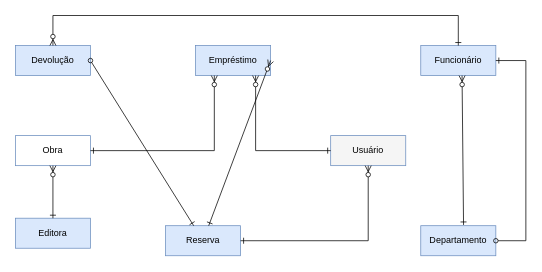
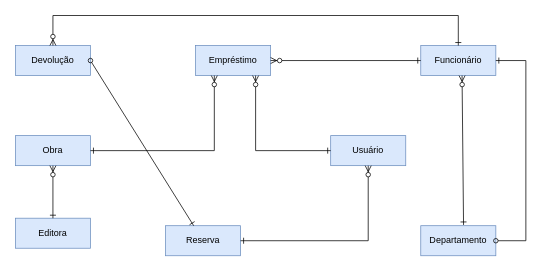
- <mxCell id="2" value="Obra" style="whiteSpace=wrap;html=1;align=center;fillColor=#ffffff;strokeColor=#6c8ebf;" vertex="1" parent="1"><mxGeometry x="20" y="180" width="100" height="40" as="geometry" /></mxCell>
+ <mxCell id="2" value="Obra" style="whiteSpace=wrap;html=1;align=center;fillColor=#dae8fc;strokeColor=#6c8ebf;" vertex="1" parent="1"><mxGeometry x="20" y="180" width="100" height="40" as="geometry" /></mxCell>
- <mxCell id="7" value="Usuário" style="whiteSpace=wrap;html=1;align=center;fillColor=#f5f5f5;strokeColor=#6c8ebf;" vertex="1" parent="1"><mxGeometry x="440" y="180" width="100" height="40" as="geometry" /></mxCell>
+ <mxCell id="7" value="Usuário" style="whiteSpace=wrap;html=1;align=center;fillColor=#dae8fc;strokeColor=#6c8ebf;" vertex="1" parent="1"><mxGeometry x="440" y="180" width="100" height="40" as="geometry" /></mxCell>
- <mxCell id="11" value="" style="endArrow=ERone;html=1;rounded=0;endFill=0;startArrow=ERzeroToMany;startFill=1;exitX=1;exitY=0.5;exitDx=0;exitDy=0;" edge="1" parent="1" source="5" target="8"><mxGeometry relative="1" as="geometry"><mxPoint x="300" y="140" as="sourcePoint" /><mxPoint x="460" y="140" as="targetPoint" /></mxGeometry></mxCell>
+ <mxCell id="11" value="" style="endArrow=ERone;html=1;rounded=0;endFill=0;startArrow=ERzeroToMany;startFill=1;entryX=0;entryY=0.5;entryDx=0;entryDy=0;exitX=1;exitY=0.5;exitDx=0;exitDy=0;" edge="1" parent="1" source="5" target="6"><mxGeometry relative="1" as="geometry"><mxPoint x="300" y="140" as="sourcePoint" /><mxPoint x="460" y="140" as="targetPoint" /></mxGeometry></mxCell>
